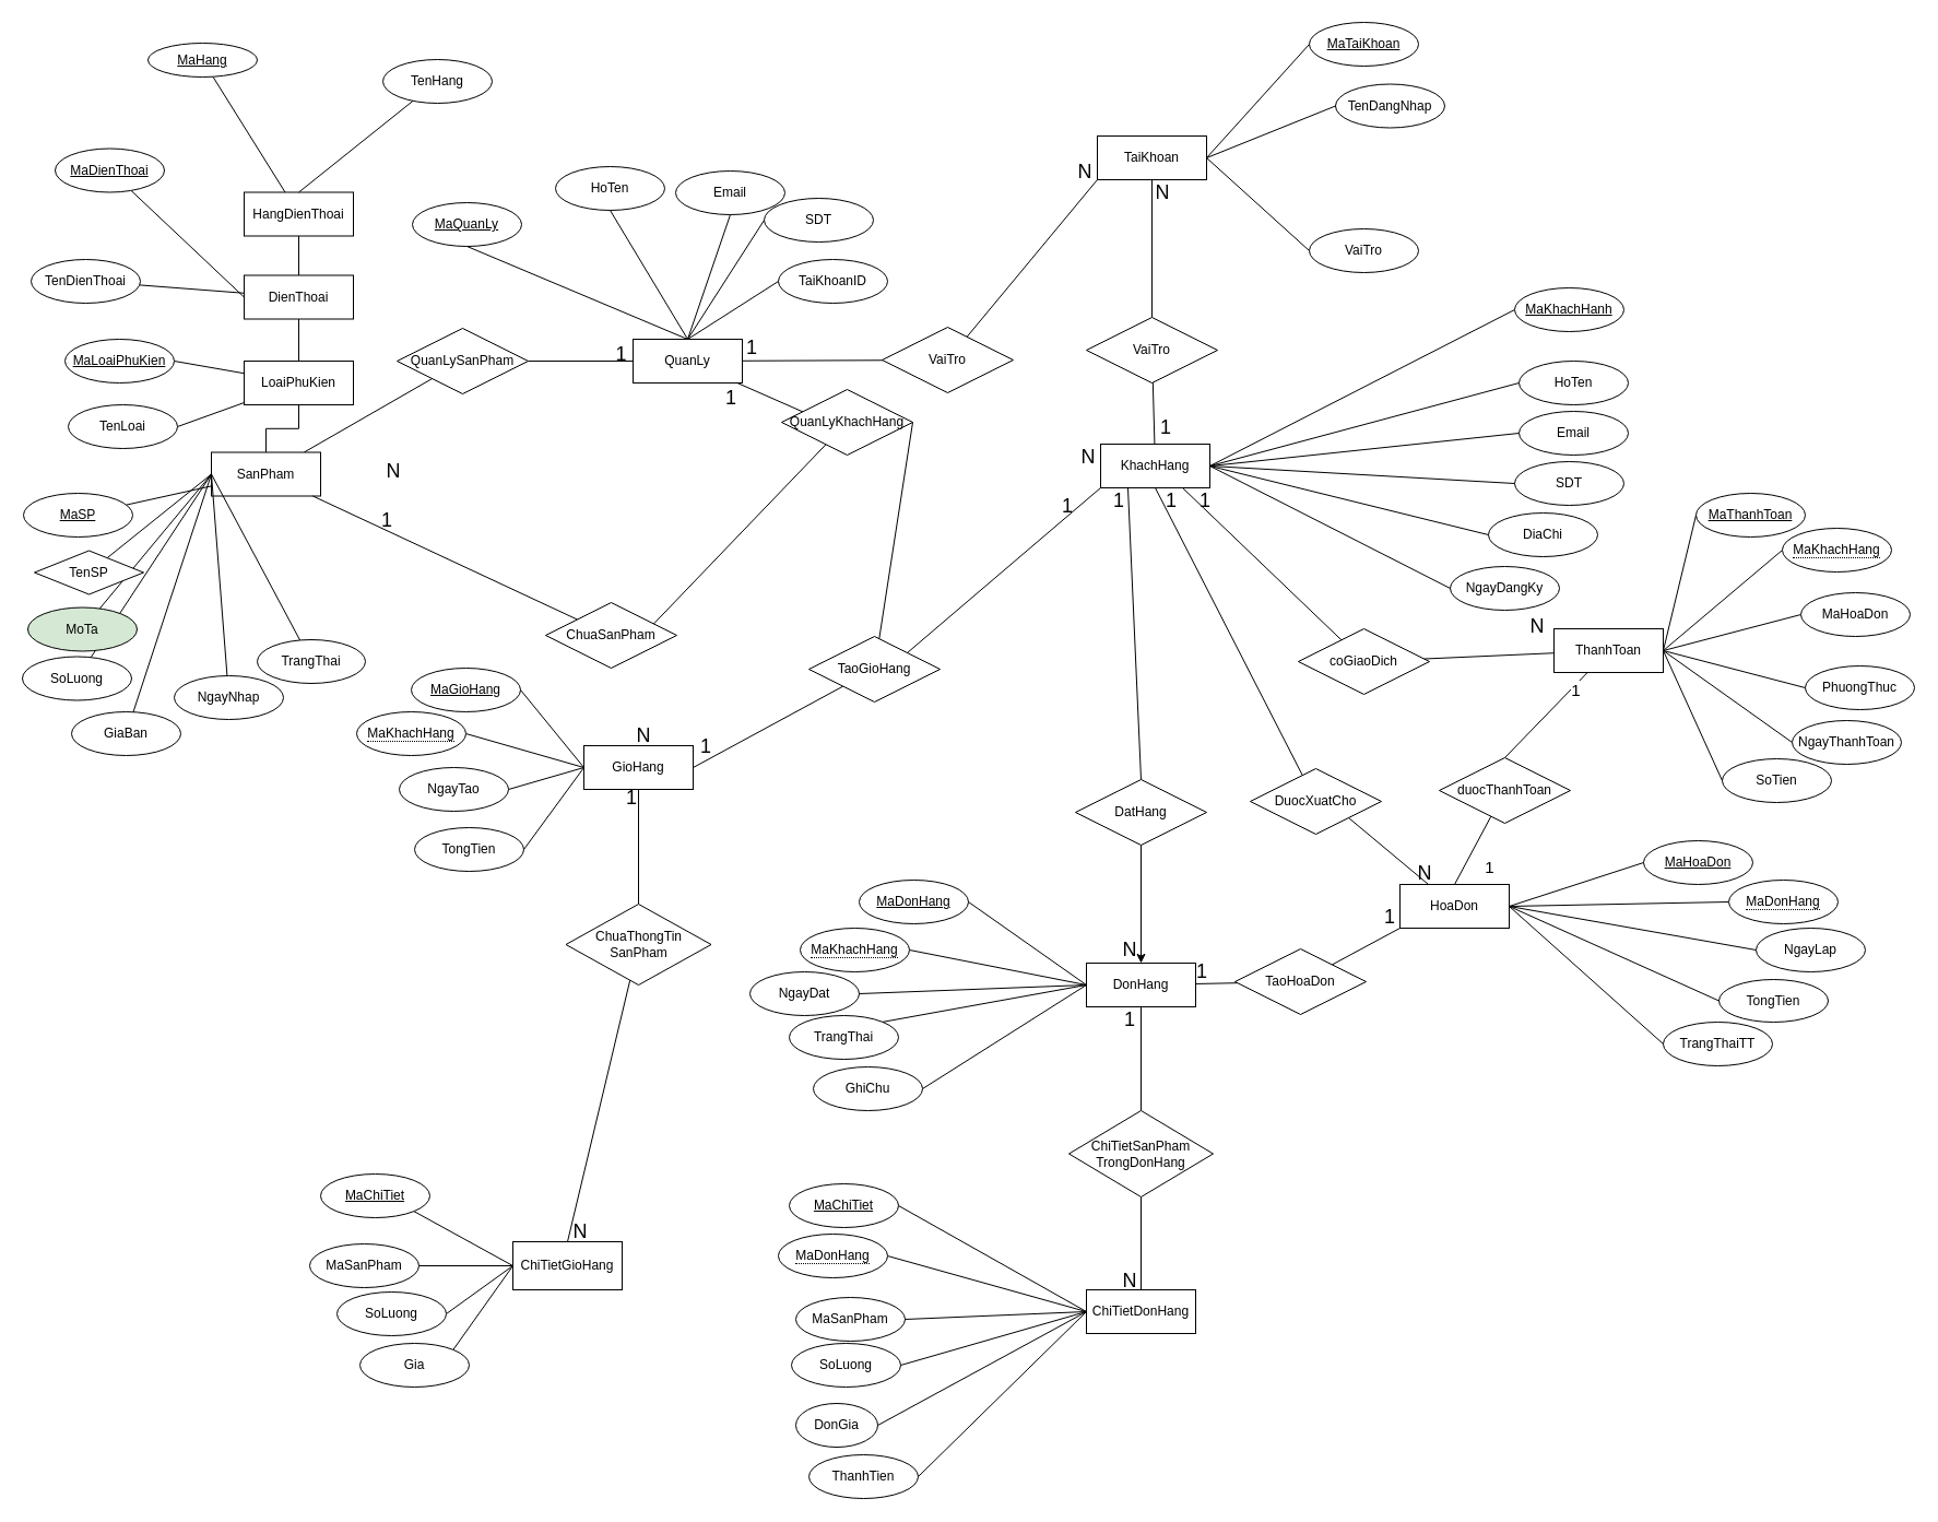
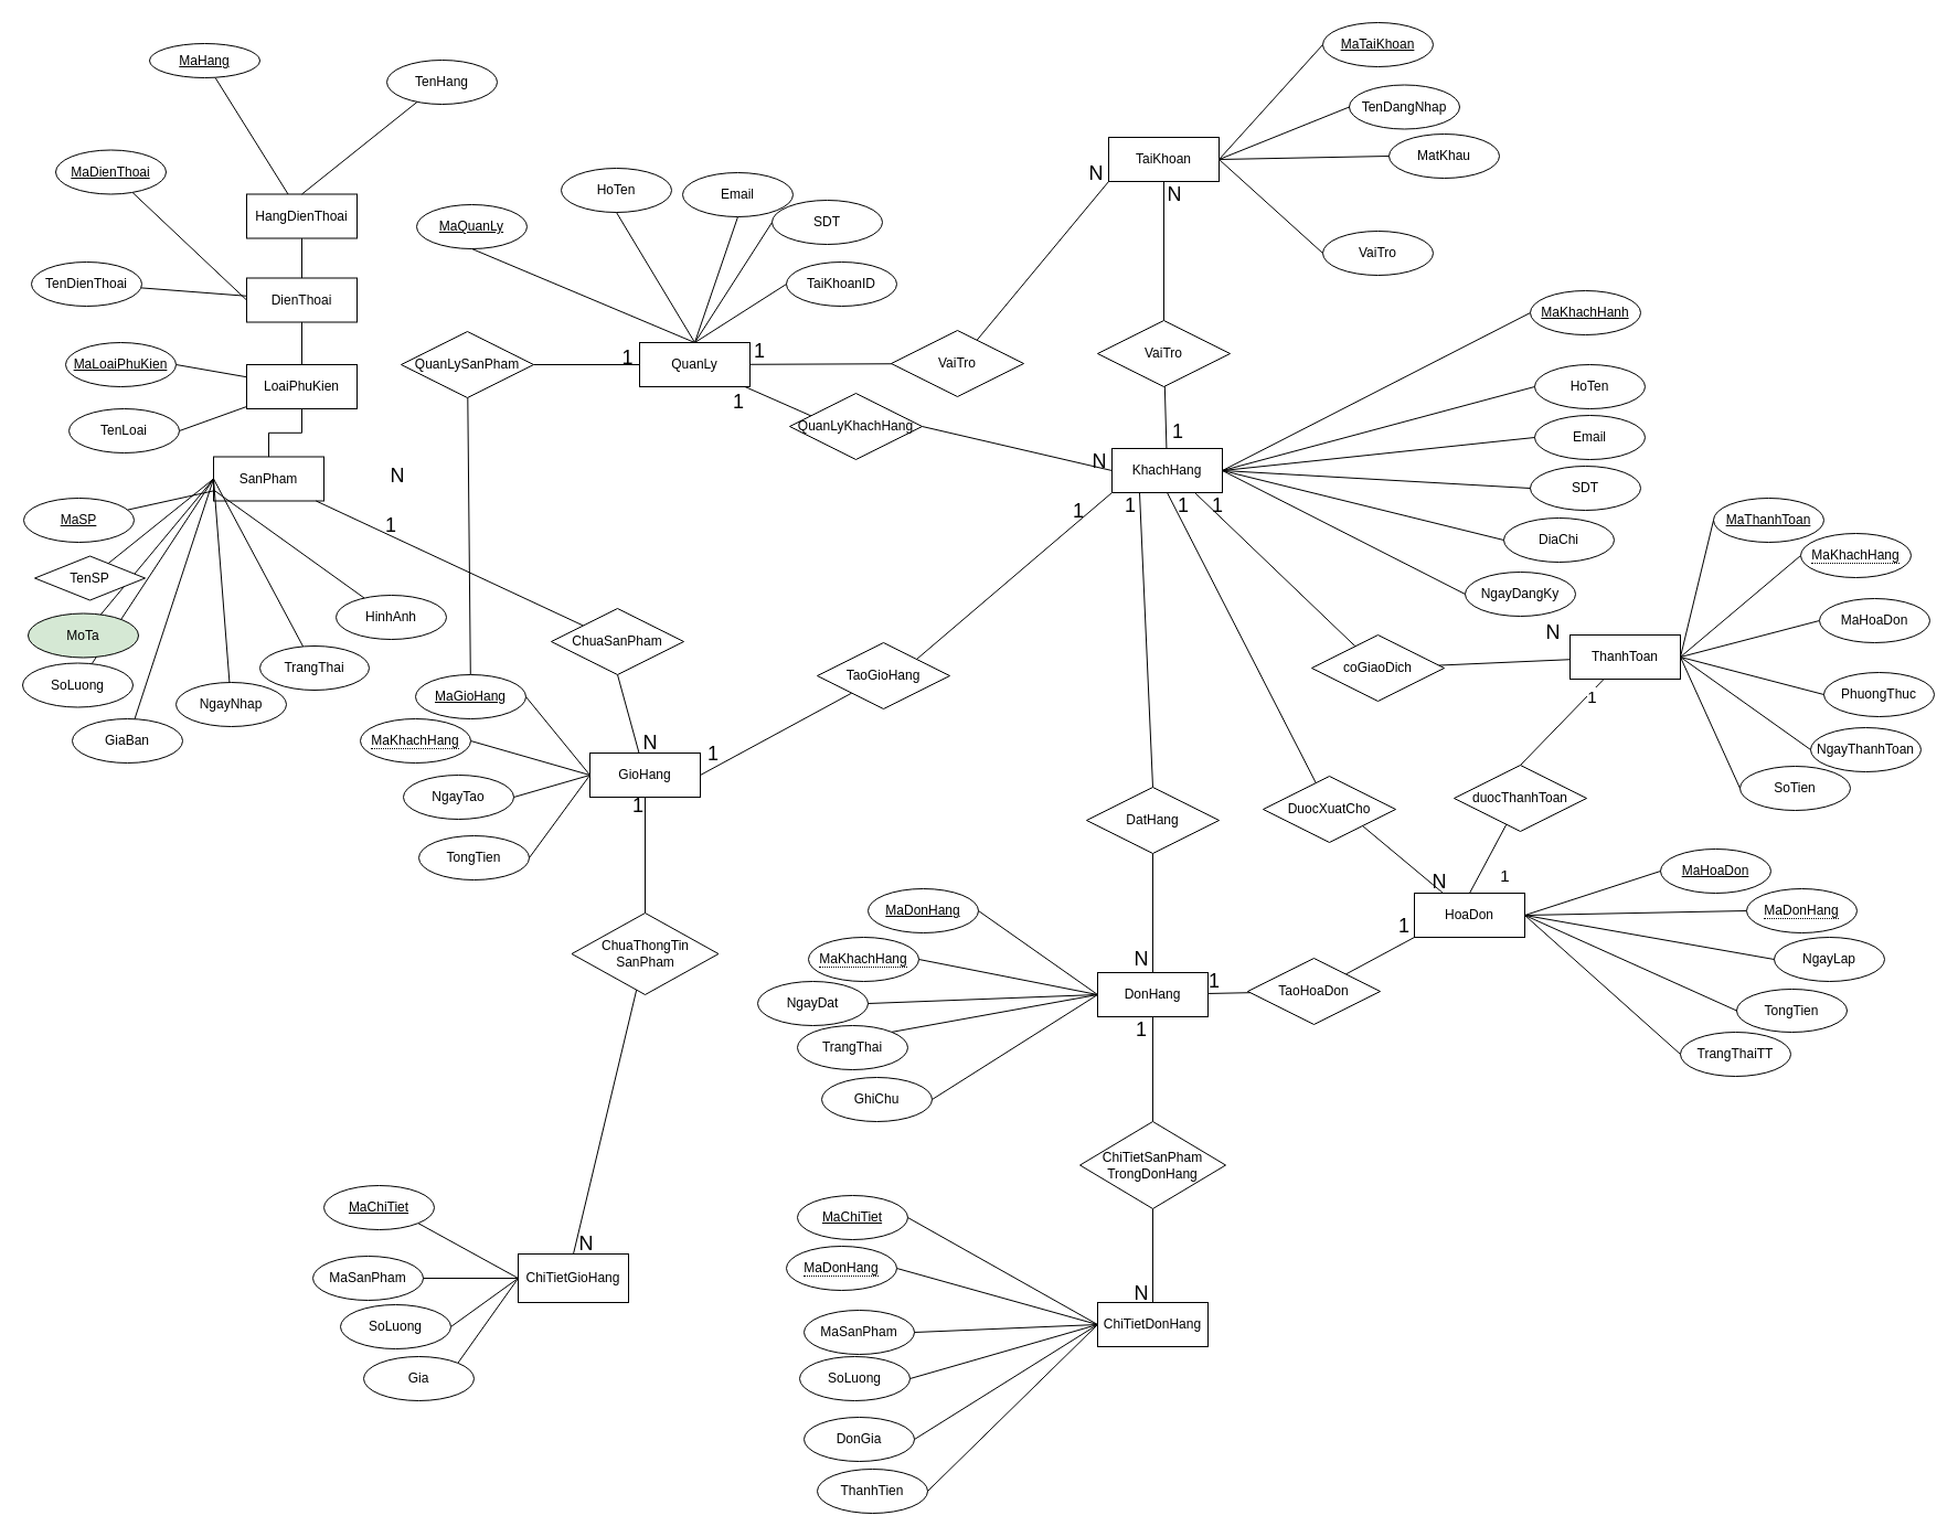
+ <mxCell id="123" value="MatKhau" style="ellipse;whiteSpace=wrap;html=1;align=center;" parent="1" vertex="1"><mxGeometry x="1258" y="121" width="100" height="40" as="geometry" /></mxCell>
+ <mxCell id="126" value="" style="endArrow=none;html=1;rounded=0;exitX=1;exitY=0.5;exitDx=0;exitDy=0;entryX=0;entryY=0.5;entryDx=0;entryDy=0;" parent="1" source="29" target="123" edge="1"><mxGeometry relative="1" as="geometry"><mxPoint x="1118" y="331" as="sourcePoint" /><mxPoint x="1278" y="331" as="targetPoint" /></mxGeometry></mxCell>
- <mxCell id="9" style="rounded=0;orthogonalLoop=1;jettySize=auto;html=1;endArrow=none;startFill=0;" parent="1" source="37" target="12" edge="1"><mxGeometry relative="1" as="geometry" /></mxCell>
+ <mxCell id="9" style="rounded=0;orthogonalLoop=1;jettySize=auto;html=1;endArrow=none;startFill=0;" parent="1" source="37" target="84" edge="1"><mxGeometry relative="1" as="geometry" /></mxCell>
- <mxCell id="8" style="rounded=0;orthogonalLoop=1;jettySize=auto;html=1;endArrow=none;startFill=0;exitX=1;exitY=0.5;exitDx=0;exitDy=0;" parent="1" source="35" target="39" edge="1"><mxGeometry relative="1" as="geometry" /></mxCell>
+ <mxCell id="8" style="rounded=0;orthogonalLoop=1;jettySize=auto;html=1;entryX=0;entryY=0.5;entryDx=0;entryDy=0;endArrow=none;startFill=0;exitX=1;exitY=0.5;exitDx=0;exitDy=0;" parent="1" source="35" target="6" edge="1"><mxGeometry relative="1" as="geometry" /></mxCell>
- <mxCell id="11" style="rounded=0;orthogonalLoop=1;jettySize=auto;html=1;endArrow=none;startFill=0;exitX=0.5;exitY=1;exitDx=0;exitDy=0;" parent="1" source="43" target="35" edge="1"><mxGeometry relative="1" as="geometry" /></mxCell>
+ <mxCell id="11" style="rounded=0;orthogonalLoop=1;jettySize=auto;html=1;endArrow=none;startFill=0;exitX=0.5;exitY=1;exitDx=0;exitDy=0;" parent="1" source="43" target="14" edge="1"><mxGeometry relative="1" as="geometry" /></mxCell>
+ <mxCell id="60" style="rounded=0;orthogonalLoop=1;jettySize=auto;html=1;entryX=0;entryY=0.75;entryDx=0;entryDy=0;endArrow=none;startFill=0;" parent="1" source="61" target="12" edge="1"><mxGeometry relative="1" as="geometry" /></mxCell>
+ <mxCell id="61" value="HinhAnh" style="ellipse;whiteSpace=wrap;html=1;align=center;" parent="1" vertex="1"><mxGeometry x="304" y="539" width="100" height="40" as="geometry" /></mxCell>
- <mxCell id="4" style="rounded=0;orthogonalLoop=1;jettySize=auto;html=1;entryX=0.5;entryY=0;entryDx=0;entryDy=0;endArrow=classic;startFill=0;" parent="1" source="45" target="17" edge="1"><mxGeometry relative="1" as="geometry" /></mxCell>
+ <mxCell id="4" style="rounded=0;orthogonalLoop=1;jettySize=auto;html=1;entryX=0.5;entryY=0;entryDx=0;entryDy=0;endArrow=none;startFill=0;" parent="1" source="45" target="17" edge="1"><mxGeometry relative="1" as="geometry" /></mxCell>
- <mxCell id="92" value="DonGia" style="ellipse;whiteSpace=wrap;html=1;align=center;" parent="1" vertex="1"><mxGeometry x="728" y="1284" width="75" height="40" as="geometry" /></mxCell>
+ <mxCell id="92" value="DonGia" style="ellipse;whiteSpace=wrap;html=1;align=center;" parent="1" vertex="1"><mxGeometry x="728" y="1284" width="100" height="40" as="geometry" /></mxCell>
